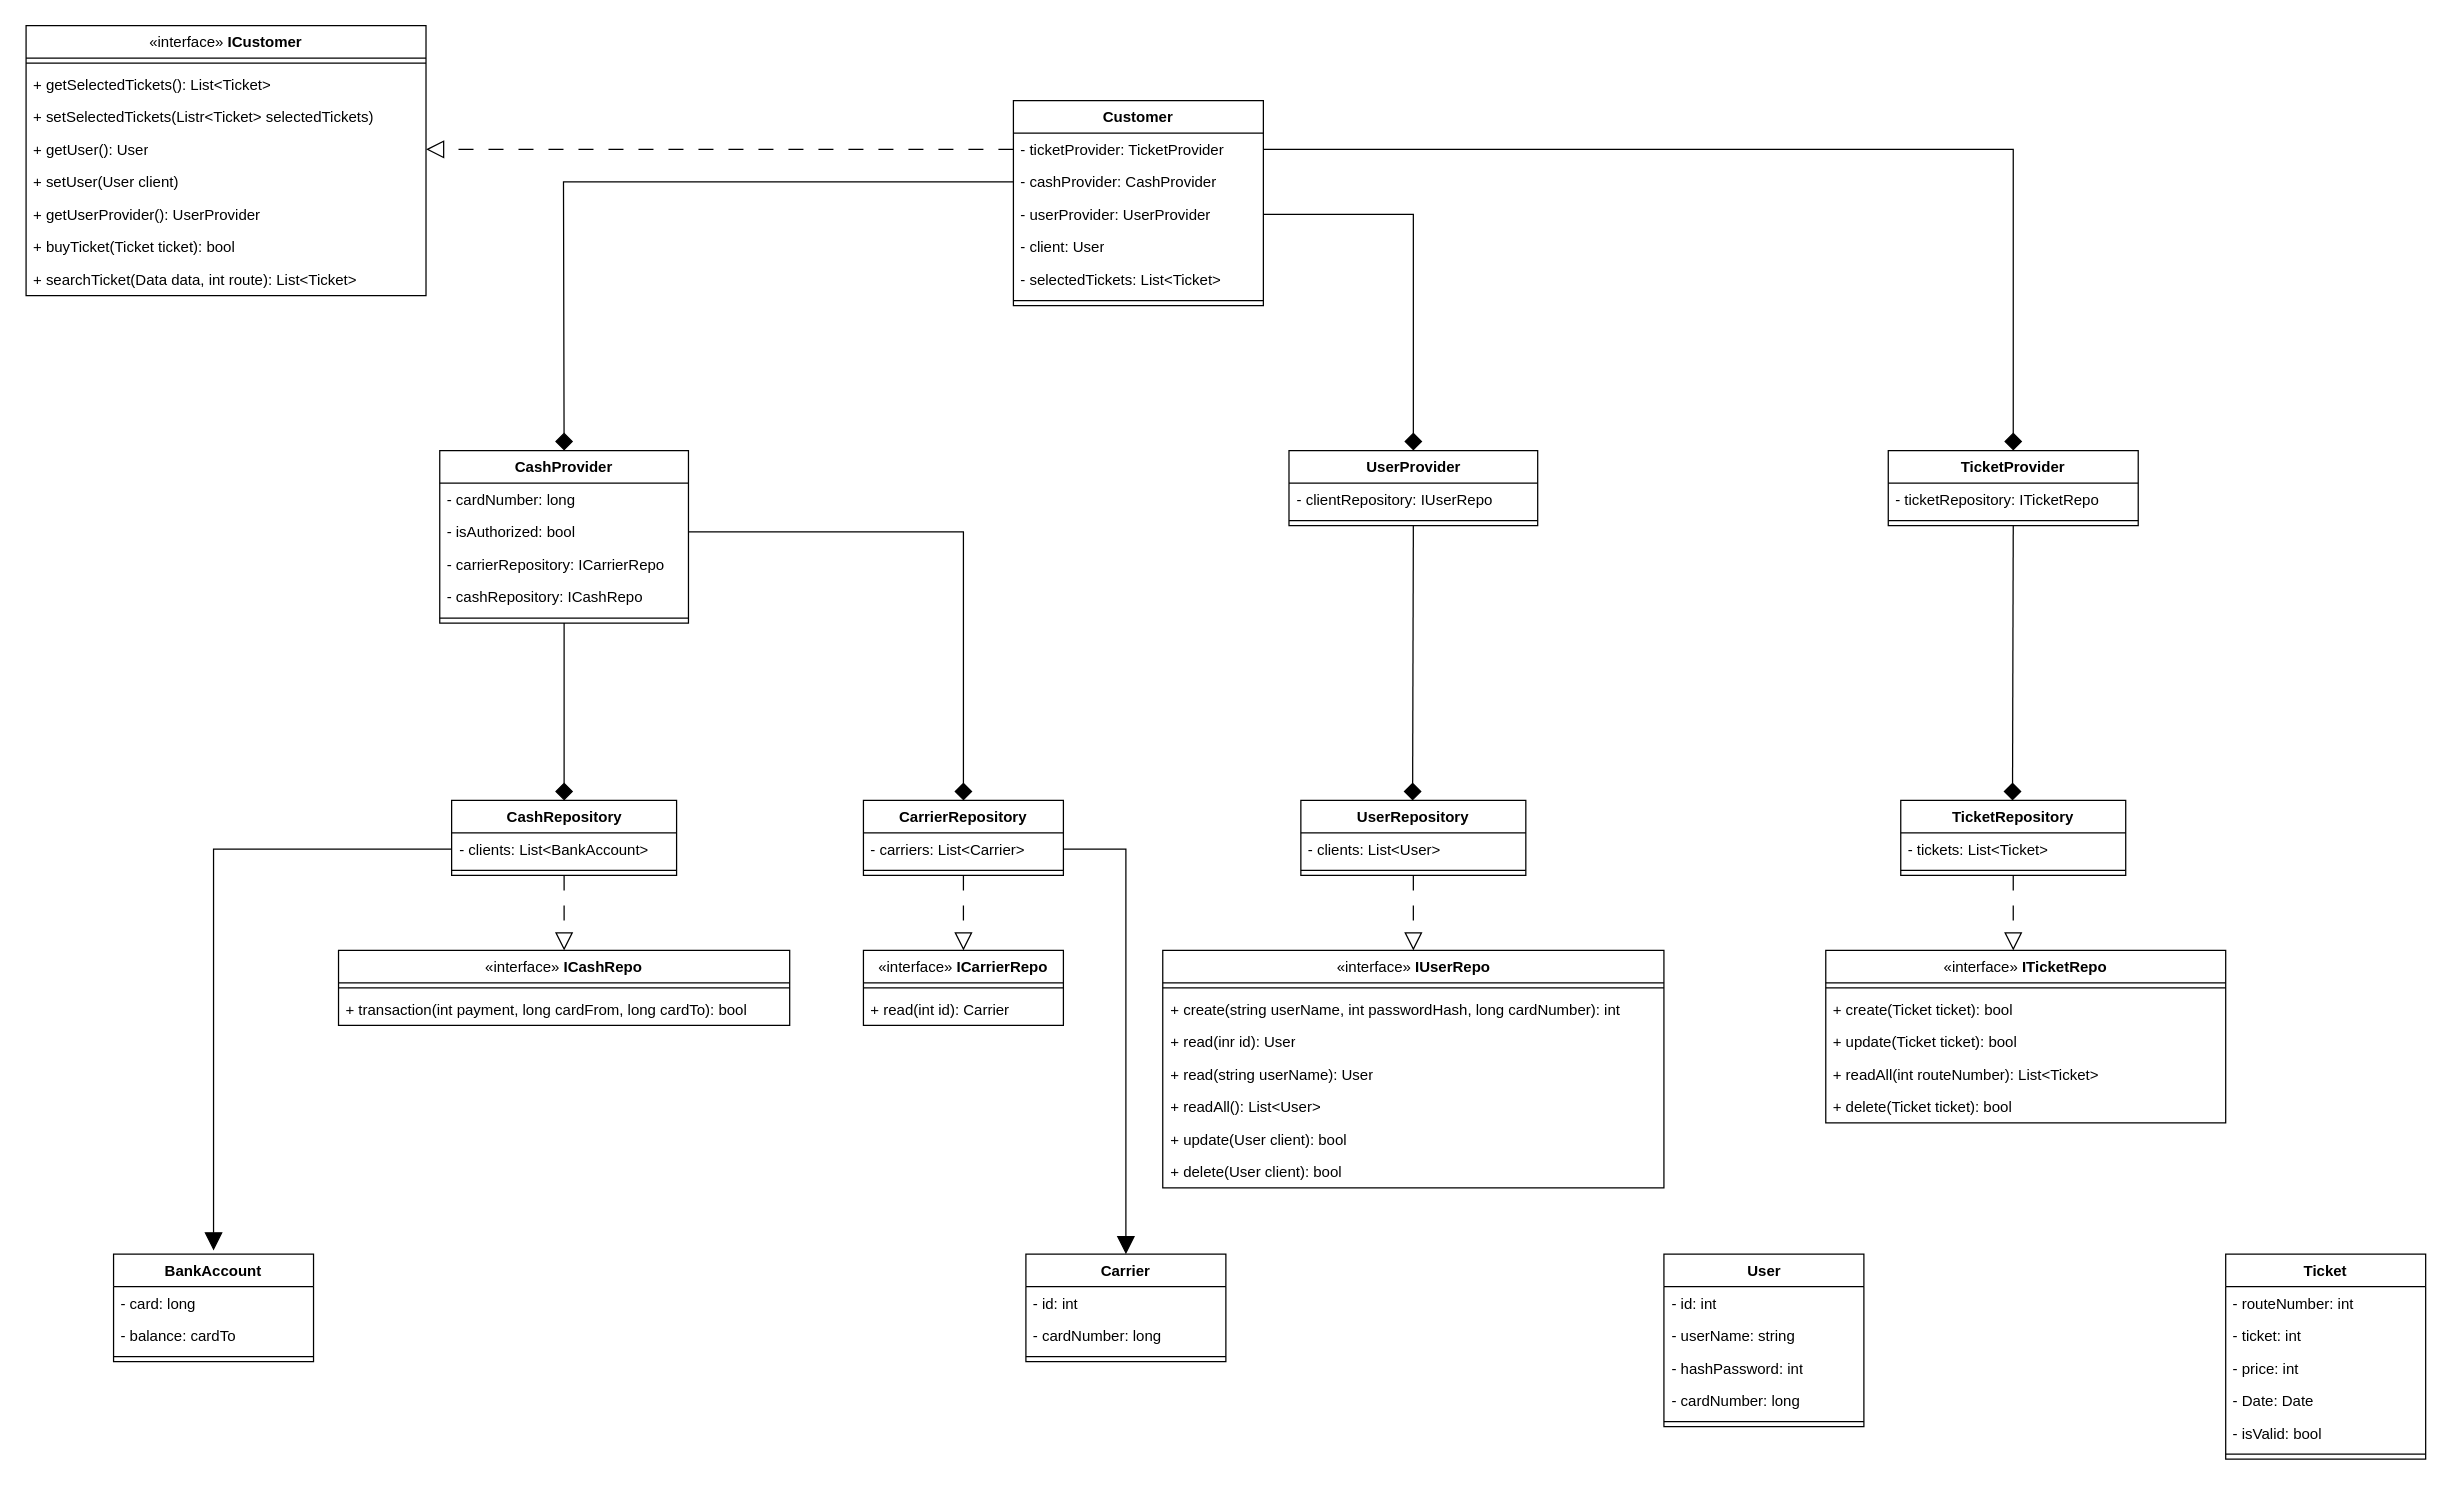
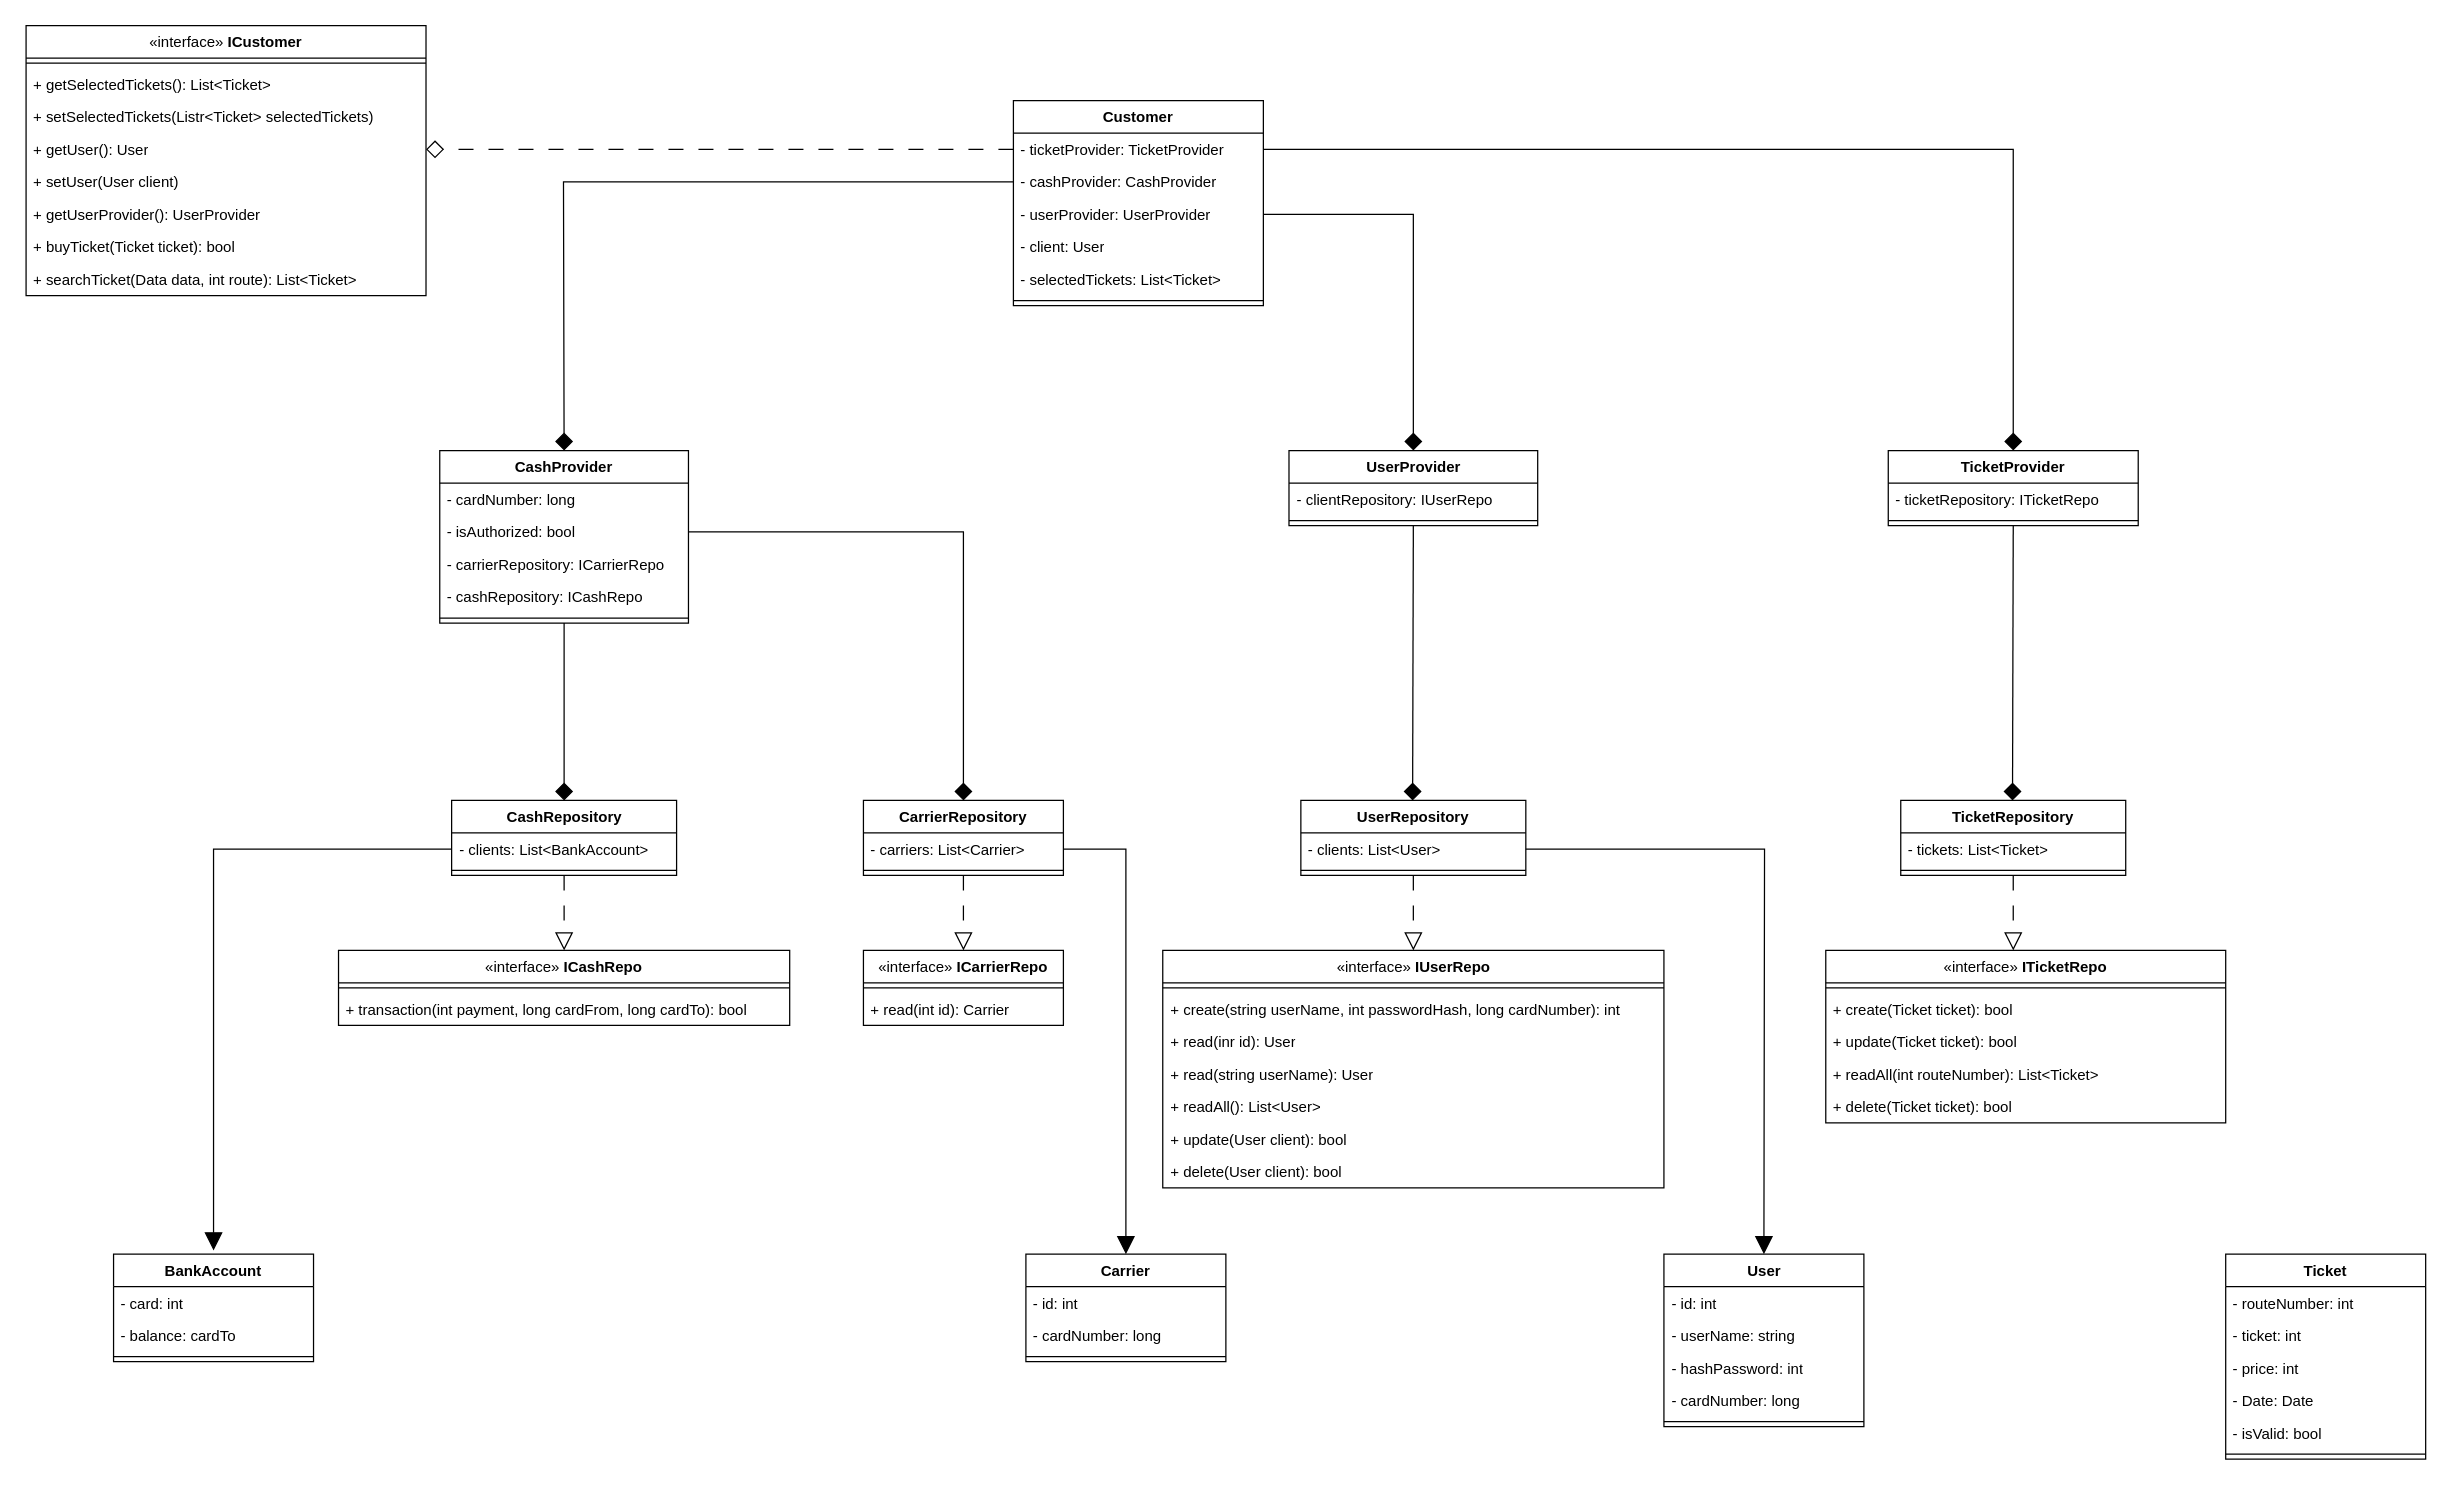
- <mxCell id="91" value="" style="endArrow=block;html=1;rounded=0;dashed=1;endFill=0;dashPattern=12 12;strokeWidth=1;targetPerimeterSpacing=0;endSize=12;entryX=1;entryY=0.5;entryDx=0;entryDy=0;exitX=0;exitY=0.5;exitDx=0;exitDy=0;" parent="1" source="42" target="72" edge="1"><mxGeometry width="50" height="50" relative="1" as="geometry"><mxPoint x="310" y="230" as="sourcePoint" /><mxPoint x="310" y="372" as="targetPoint" /><Array as="points" /></mxGeometry></mxCell>
+ <mxCell id="91" value="" style="endArrow=diamond;html=1;rounded=0;dashed=1;endFill=0;dashPattern=12 12;strokeWidth=1;targetPerimeterSpacing=0;endSize=12;entryX=1;entryY=0.5;entryDx=0;entryDy=0;exitX=0;exitY=0.5;exitDx=0;exitDy=0;" parent="1" source="42" target="72" edge="1"><mxGeometry width="50" height="50" relative="1" as="geometry"><mxPoint x="310" y="230" as="sourcePoint" /><mxPoint x="310" y="372" as="targetPoint" /><Array as="points" /></mxGeometry></mxCell>
+ <mxCell id="95" value="" style="endArrow=block;html=1;rounded=0;endFill=1;strokeWidth=1;targetPerimeterSpacing=0;endSize=12;exitX=1;exitY=0.5;exitDx=0;exitDy=0;entryX=0.5;entryY=0;entryDx=0;entryDy=0;" parent="1" source="33" target="2" edge="1"><mxGeometry width="50" height="50" relative="1" as="geometry"><mxPoint x="872.8" y="43.344" as="sourcePoint" /><mxPoint x="610" y="-106" as="targetPoint" /><Array as="points"><mxPoint x="1411" y="679" /></Array></mxGeometry></mxCell>
- <mxCell id="20" value="- card: long" style="text;strokeColor=none;fillColor=none;align=left;verticalAlign=top;spacingLeft=4;spacingRight=4;overflow=hidden;rotatable=0;points=[[0,0.5],[1,0.5]];portConstraint=eastwest;whiteSpace=wrap;html=1;" parent="19" vertex="1"><mxGeometry y="26" width="160" height="26" as="geometry" /></mxCell>
+ <mxCell id="20" value="- card: int" style="text;strokeColor=none;fillColor=none;align=left;verticalAlign=top;spacingLeft=4;spacingRight=4;overflow=hidden;rotatable=0;points=[[0,0.5],[1,0.5]];portConstraint=eastwest;whiteSpace=wrap;html=1;" parent="19" vertex="1"><mxGeometry y="26" width="160" height="26" as="geometry" /></mxCell>
